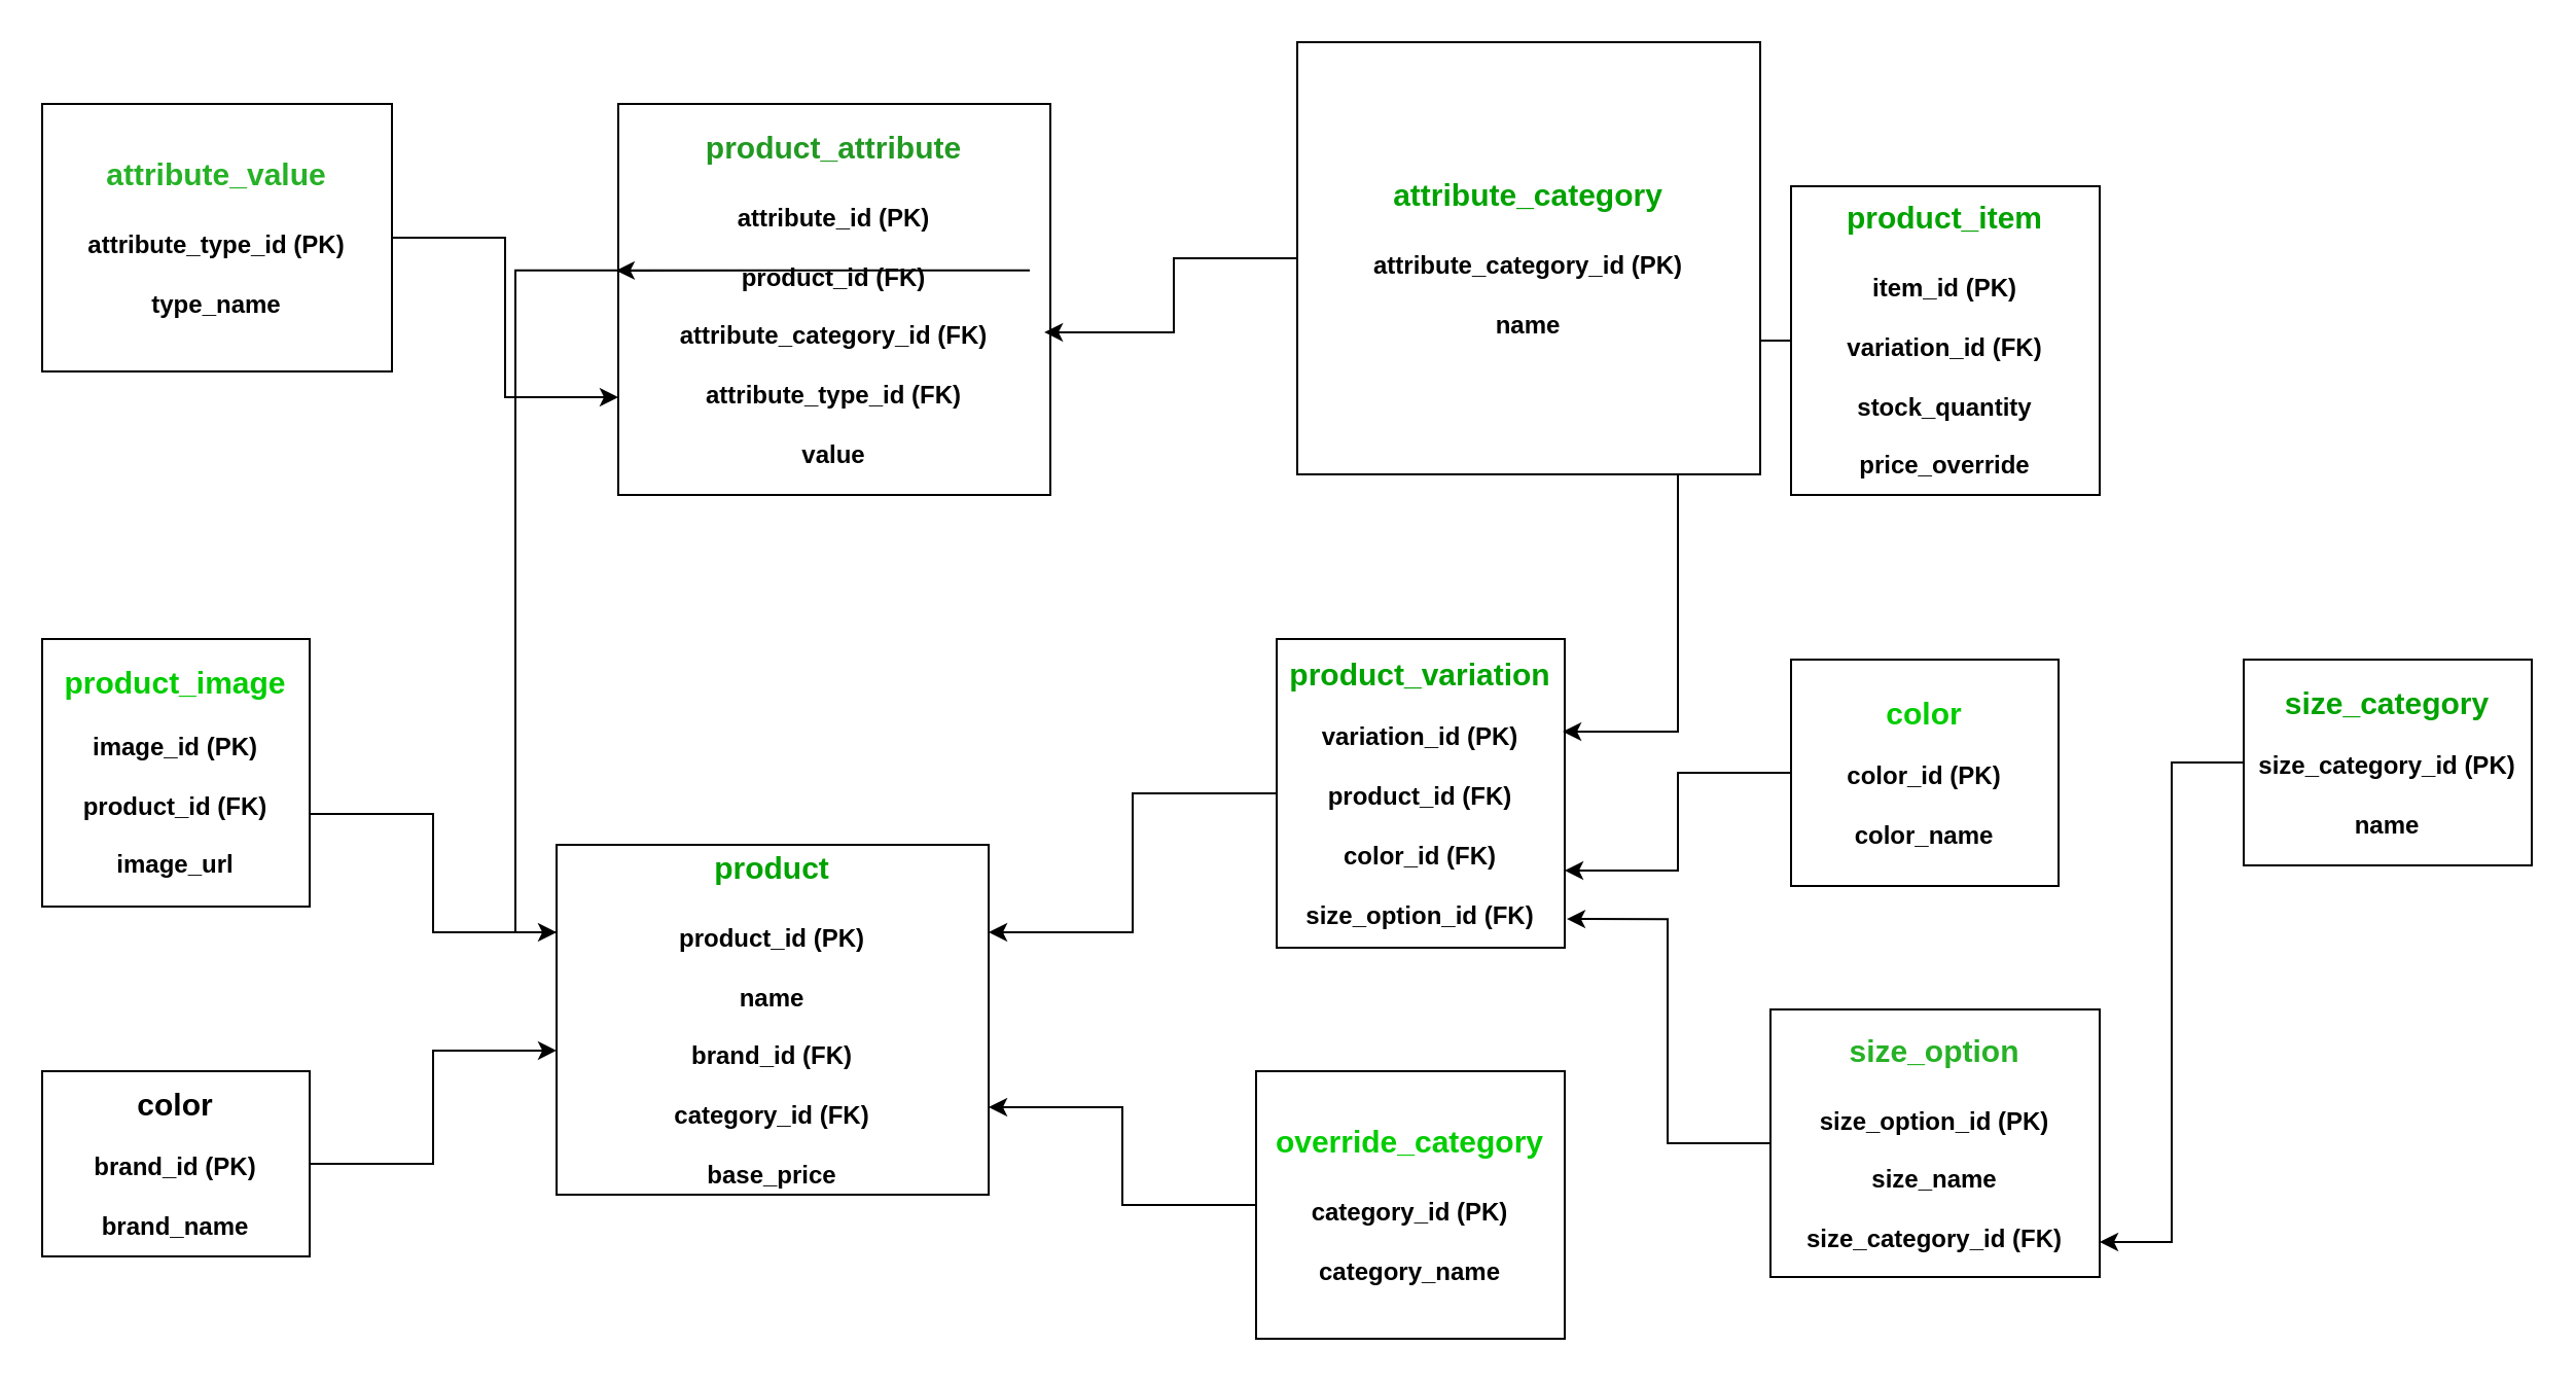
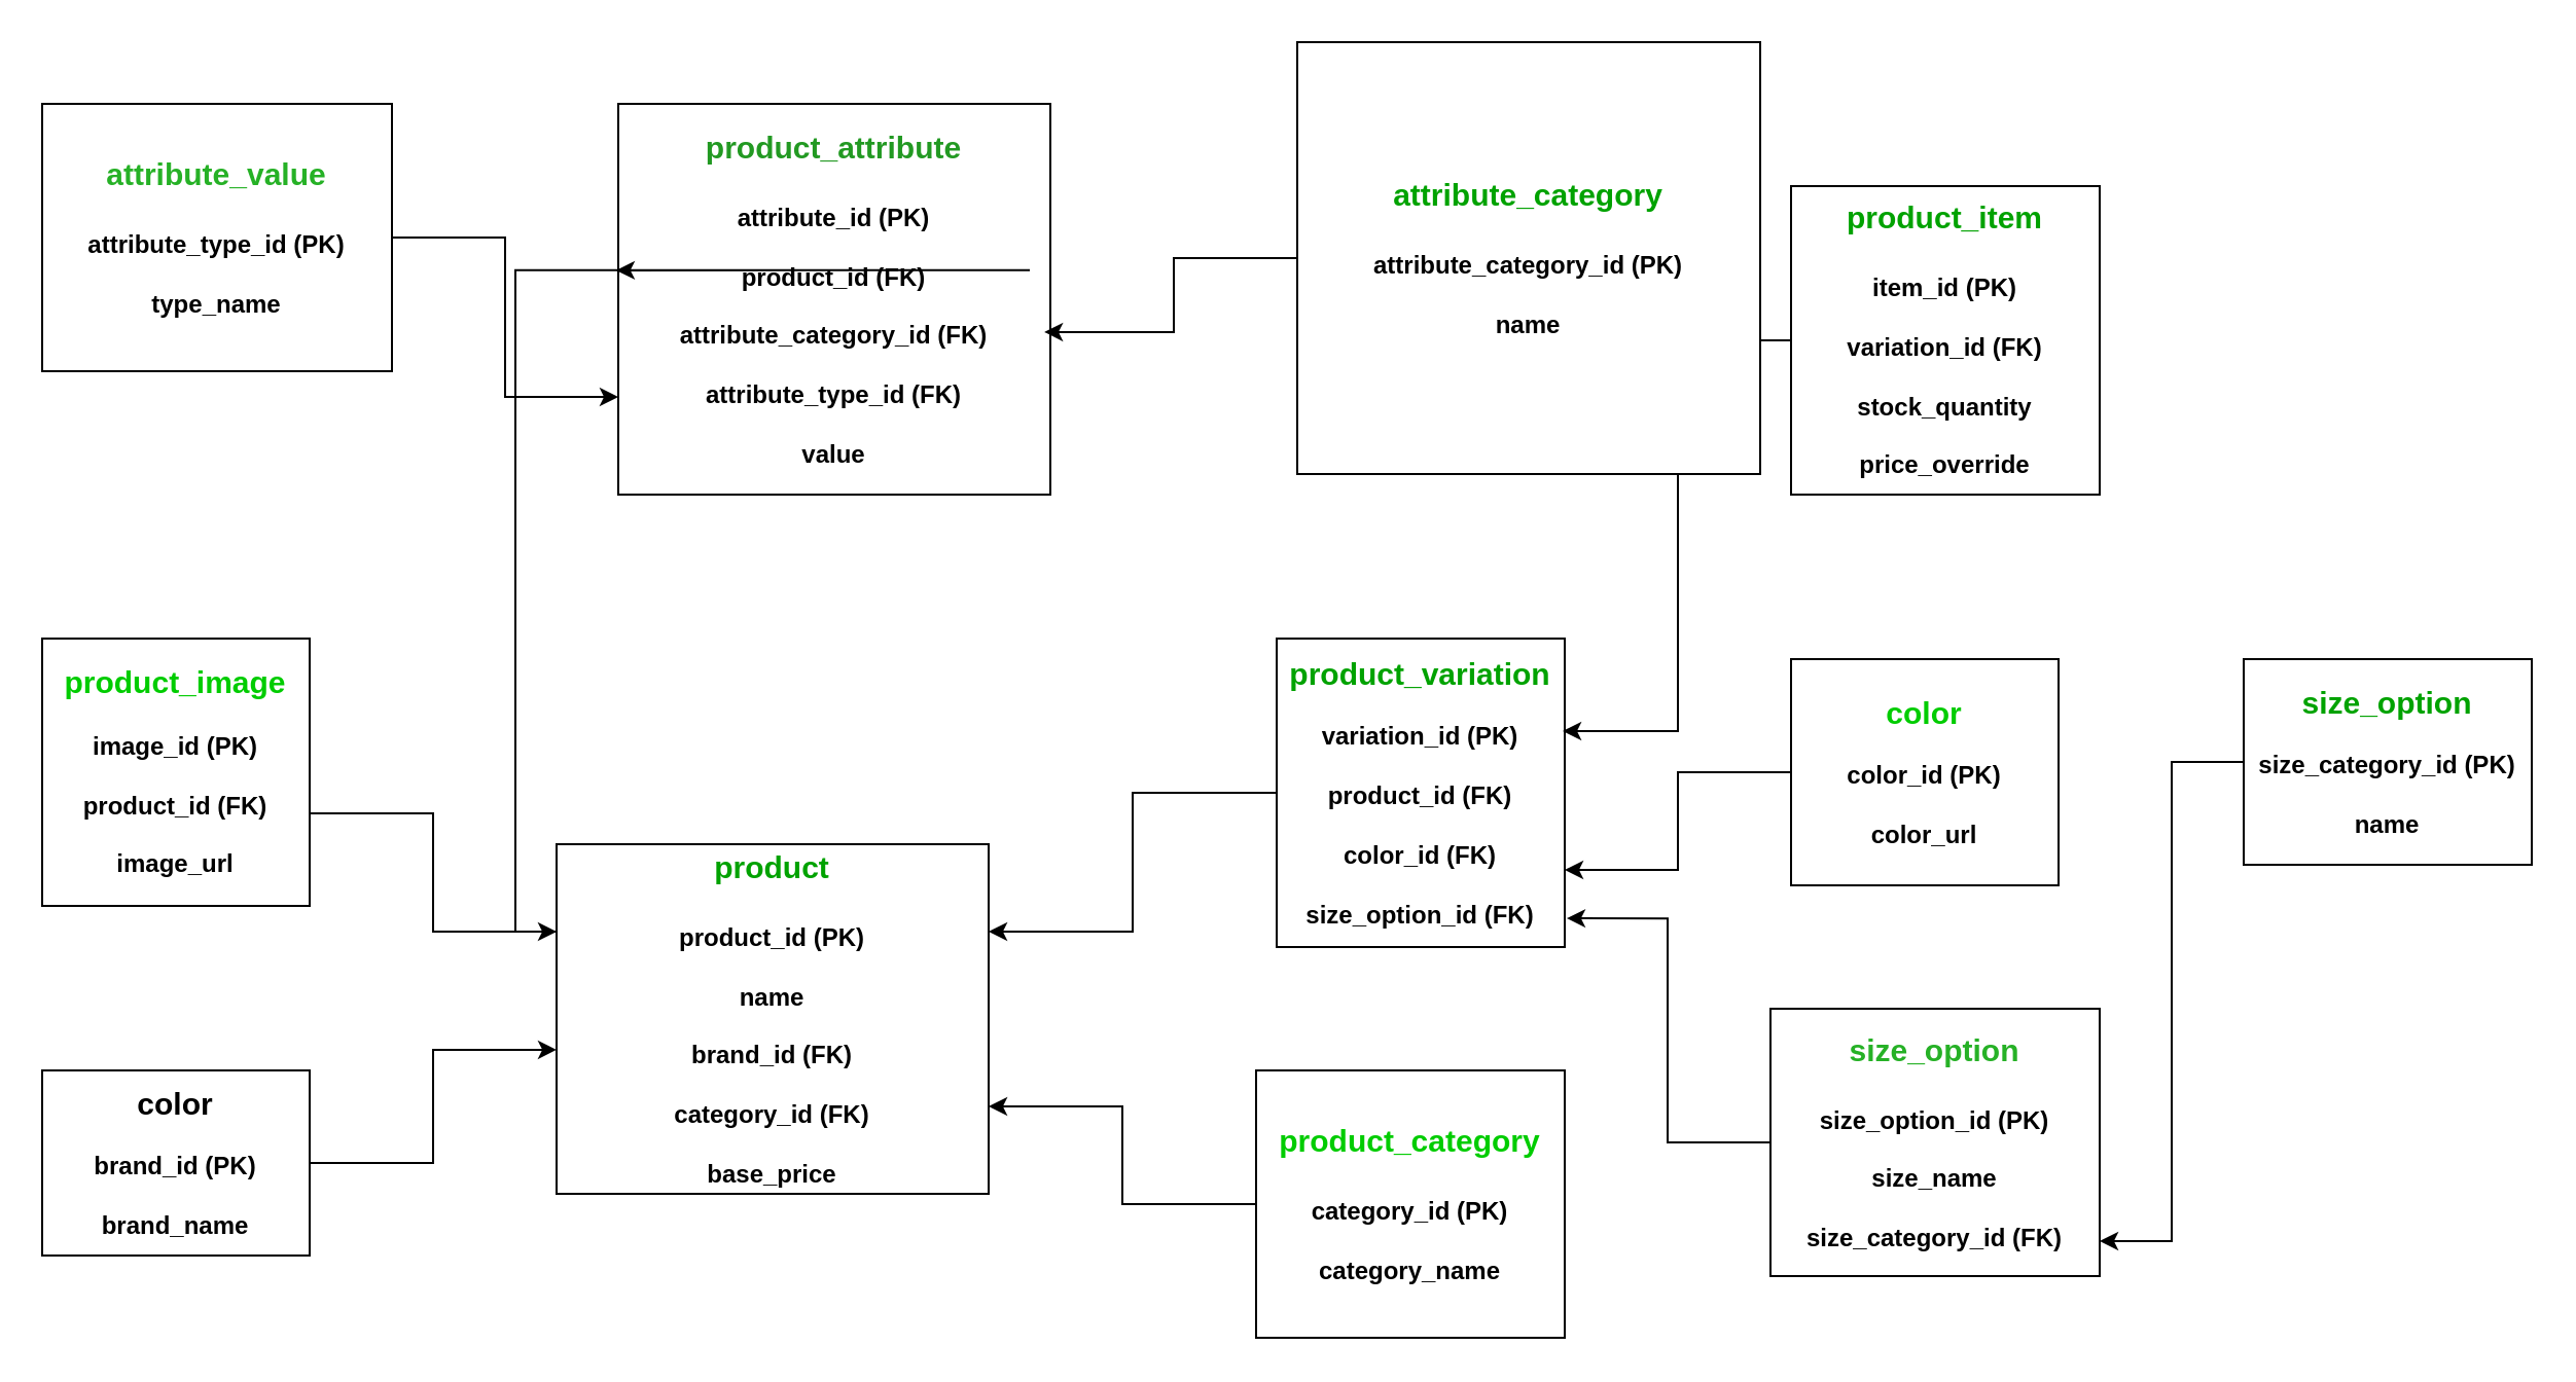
- <mxCell id="11" value="&lt;font color=&quot;#00a200&quot;&gt;&lt;span style=&quot;font-size: 15px;&quot;&gt;&lt;b&gt;size_category&lt;/b&gt;&lt;/span&gt;&lt;/font&gt;&lt;br&gt;&lt;div&gt;&lt;br&gt;&lt;/div&gt;&lt;div&gt;&lt;div&gt;&lt;b&gt;size_category_id (PK)&lt;/b&gt;&lt;/div&gt;&lt;div&gt;&lt;b&gt;&lt;br&gt;&lt;/b&gt;&lt;/div&gt;&lt;div&gt;&lt;b&gt;name&lt;/b&gt;&lt;/div&gt;&lt;/div&gt;" style="rounded=0;whiteSpace=wrap;html=1;fillColor=light-dark(#FFFFFF,#000033);" vertex="1" parent="1"><mxGeometry x="1090" y="320" width="140" height="100" as="geometry" /></mxCell>
+ <mxCell id="11" value="&lt;font color=&quot;#00a200&quot;&gt;&lt;span style=&quot;font-size: 15px;&quot;&gt;&lt;b&gt;size_option&lt;/b&gt;&lt;/span&gt;&lt;/font&gt;&lt;br&gt;&lt;div&gt;&lt;br&gt;&lt;/div&gt;&lt;div&gt;&lt;div&gt;&lt;b&gt;size_category_id (PK)&lt;/b&gt;&lt;/div&gt;&lt;div&gt;&lt;b&gt;&lt;br&gt;&lt;/b&gt;&lt;/div&gt;&lt;div&gt;&lt;b&gt;name&lt;/b&gt;&lt;/div&gt;&lt;/div&gt;" style="rounded=0;whiteSpace=wrap;html=1;fillColor=light-dark(#FFFFFF,#000033);" vertex="1" parent="1"><mxGeometry x="1090" y="320" width="140" height="100" as="geometry" /></mxCell>
- <mxCell id="10" value="&lt;font color=&quot;#00cc00&quot;&gt;&lt;span style=&quot;font-size: 15px;&quot;&gt;&lt;b&gt;color&lt;/b&gt;&lt;/span&gt;&lt;/font&gt;&lt;br&gt;&lt;div&gt;&lt;br&gt;&lt;/div&gt;&lt;div&gt;&lt;div&gt;&lt;b&gt;color_id (PK)&lt;/b&gt;&lt;/div&gt;&lt;div&gt;&lt;b&gt;&lt;br&gt;&lt;/b&gt;&lt;/div&gt;&lt;div&gt;&lt;b&gt;color_name&lt;/b&gt;&lt;/div&gt;&lt;/div&gt;" style="rounded=0;whiteSpace=wrap;html=1;fillColor=light-dark(#FFFFFF,#000033);" vertex="1" parent="1"><mxGeometry x="870" y="320" width="130" height="110" as="geometry" /></mxCell>
+ <mxCell id="10" value="&lt;font color=&quot;#00cc00&quot;&gt;&lt;span style=&quot;font-size: 15px;&quot;&gt;&lt;b&gt;color&lt;/b&gt;&lt;/span&gt;&lt;/font&gt;&lt;br&gt;&lt;div&gt;&lt;br&gt;&lt;/div&gt;&lt;div&gt;&lt;div&gt;&lt;b&gt;color_id (PK)&lt;/b&gt;&lt;/div&gt;&lt;div&gt;&lt;b&gt;&lt;br&gt;&lt;/b&gt;&lt;/div&gt;&lt;div&gt;&lt;b&gt;color_url&lt;/b&gt;&lt;/div&gt;&lt;/div&gt;" style="rounded=0;whiteSpace=wrap;html=1;fillColor=light-dark(#FFFFFF,#000033);" vertex="1" parent="1"><mxGeometry x="870" y="320" width="130" height="110" as="geometry" /></mxCell>
- <mxCell id="4" value="&lt;div&gt;&lt;font color=&quot;#00cc00&quot;&gt;&lt;span style=&quot;font-size: 15px;&quot;&gt;&lt;b&gt;override_category&lt;/b&gt;&lt;/span&gt;&lt;/font&gt;&lt;/div&gt;&lt;div&gt;&lt;font color=&quot;#00cc00&quot;&gt;&lt;span style=&quot;font-size: 15px;&quot;&gt;&lt;b&gt;&lt;br&gt;&lt;/b&gt;&lt;/span&gt;&lt;/font&gt;&lt;/div&gt;&lt;div&gt;&lt;div&gt;&lt;b&gt;category_id (PK)&lt;/b&gt;&lt;/div&gt;&lt;div&gt;&lt;b&gt;&lt;br&gt;&lt;/b&gt;&lt;/div&gt;&lt;div&gt;&lt;b&gt;category_name&lt;/b&gt;&lt;/div&gt;&lt;/div&gt;" style="rounded=0;whiteSpace=wrap;html=1;fillColor=light-dark(#FFFFFF,#000033);" vertex="1" parent="1"><mxGeometry x="610" y="520" width="150" height="130" as="geometry" /></mxCell>
+ <mxCell id="4" value="&lt;div&gt;&lt;font color=&quot;#00cc00&quot;&gt;&lt;span style=&quot;font-size: 15px;&quot;&gt;&lt;b&gt;product_category&lt;/b&gt;&lt;/span&gt;&lt;/font&gt;&lt;/div&gt;&lt;div&gt;&lt;font color=&quot;#00cc00&quot;&gt;&lt;span style=&quot;font-size: 15px;&quot;&gt;&lt;b&gt;&lt;br&gt;&lt;/b&gt;&lt;/span&gt;&lt;/font&gt;&lt;/div&gt;&lt;div&gt;&lt;div&gt;&lt;b&gt;category_id (PK)&lt;/b&gt;&lt;/div&gt;&lt;div&gt;&lt;b&gt;&lt;br&gt;&lt;/b&gt;&lt;/div&gt;&lt;div&gt;&lt;b&gt;category_name&lt;/b&gt;&lt;/div&gt;&lt;/div&gt;" style="rounded=0;whiteSpace=wrap;html=1;fillColor=light-dark(#FFFFFF,#000033);" vertex="1" parent="1"><mxGeometry x="610" y="520" width="150" height="130" as="geometry" /></mxCell>
